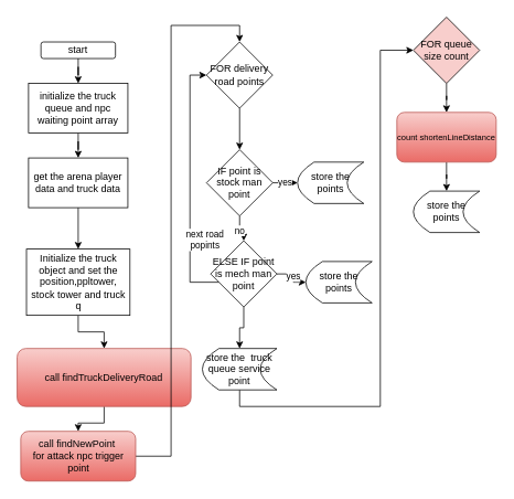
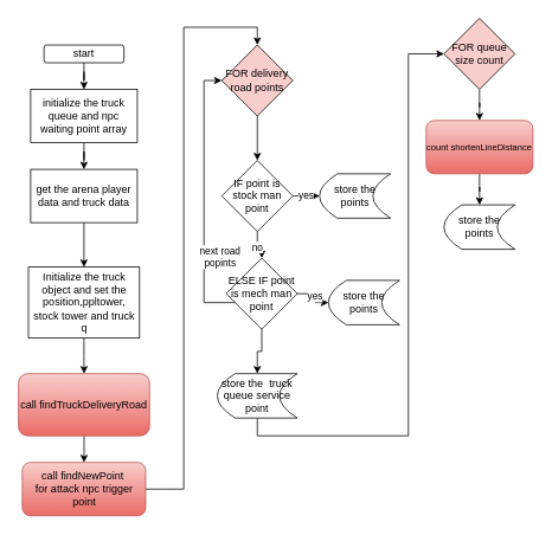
- <mxCell id="15" value="FOR delivery road points" style="rhombus;whiteSpace=wrap;html=1;" vertex="1" parent="1"><mxGeometry x="249" y="50" width="80" height="80" as="geometry" /></mxCell>
+ <mxCell id="15" value="FOR delivery road points" style="rhombus;whiteSpace=wrap;html=1;fillColor=#f8cecc;" vertex="1" parent="1"><mxGeometry x="249" y="50" width="80" height="80" as="geometry" /></mxCell>
- <mxCell id="11" value="call&amp;nbsp;findTruckDeliveryRoad" style="rounded=1;whiteSpace=wrap;html=1;fillColor=#f8cecc;gradientColor=#ea6b66;strokeColor=#b85450;" vertex="1" parent="1"><mxGeometry x="20.25" y="420" width="210" height="70" as="geometry" /></mxCell>
+ <mxCell id="11" value="call&amp;nbsp;findTruckDeliveryRoad" style="rounded=1;whiteSpace=wrap;html=1;fillColor=#f8cecc;gradientColor=#ea6b66;strokeColor=#b85450;" vertex="1" parent="1"><mxGeometry x="20.25" y="420" width="147.5" height="70" as="geometry" /></mxCell>
